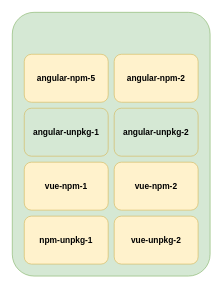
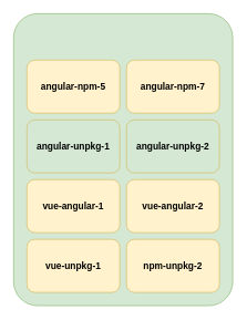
- <mxCell id="9" value="&lt;font style=&quot;font-size: 14px&quot;&gt;&lt;b&gt;angular-npm-2&lt;/b&gt;&lt;/font&gt;" style="rounded=1;whiteSpace=wrap;html=1;fillColor=#fff2cc;strokeColor=#d6b656;" vertex="1" parent="8"><mxGeometry width="140" height="80" as="geometry" /></mxCell>
+ <mxCell id="9" value="&lt;font style=&quot;font-size: 14px&quot;&gt;&lt;b&gt;angular-npm-7&lt;/b&gt;&lt;/font&gt;" style="rounded=1;whiteSpace=wrap;html=1;fillColor=#fff2cc;strokeColor=#d6b656;" vertex="1" parent="8"><mxGeometry width="140" height="80" as="geometry" /></mxCell>
- <mxCell id="18" value="&lt;font style=&quot;font-size: 14px&quot;&gt;&lt;b&gt;vue-npm-1&lt;/b&gt;&lt;/font&gt;" style="rounded=1;whiteSpace=wrap;html=1;fillColor=#fff2cc;strokeColor=#d6b656;" vertex="1" parent="17"><mxGeometry width="140" height="80" as="geometry" /></mxCell>
+ <mxCell id="18" value="&lt;font style=&quot;font-size: 14px&quot;&gt;&lt;b&gt;vue-angular-1&lt;/b&gt;&lt;/font&gt;" style="rounded=1;whiteSpace=wrap;html=1;fillColor=#fff2cc;strokeColor=#d6b656;" vertex="1" parent="17"><mxGeometry width="140" height="80" as="geometry" /></mxCell>
- <mxCell id="21" value="&lt;font style=&quot;font-size: 14px&quot;&gt;&lt;b&gt;vue-npm-2&lt;/b&gt;&lt;/font&gt;" style="rounded=1;whiteSpace=wrap;html=1;fillColor=#fff2cc;strokeColor=#d6b656;" vertex="1" parent="20"><mxGeometry width="140" height="80" as="geometry" /></mxCell>
+ <mxCell id="21" value="&lt;font style=&quot;font-size: 14px&quot;&gt;&lt;b&gt;vue-angular-2&lt;/b&gt;&lt;/font&gt;" style="rounded=1;whiteSpace=wrap;html=1;fillColor=#fff2cc;strokeColor=#d6b656;" vertex="1" parent="20"><mxGeometry width="140" height="80" as="geometry" /></mxCell>
- <mxCell id="24" value="&lt;font style=&quot;font-size: 14px&quot;&gt;&lt;b&gt;npm-unpkg-1&lt;/b&gt;&lt;/font&gt;" style="rounded=1;whiteSpace=wrap;html=1;fillColor=#fff2cc;strokeColor=#d6b656;" vertex="1" parent="23"><mxGeometry width="140" height="80" as="geometry" /></mxCell>
+ <mxCell id="24" value="&lt;font style=&quot;font-size: 14px&quot;&gt;&lt;b&gt;vue-unpkg-1&lt;/b&gt;&lt;/font&gt;" style="rounded=1;whiteSpace=wrap;html=1;fillColor=#fff2cc;strokeColor=#d6b656;" vertex="1" parent="23"><mxGeometry width="140" height="80" as="geometry" /></mxCell>
- <mxCell id="27" value="&lt;font style=&quot;font-size: 14px&quot;&gt;&lt;b&gt;vue-unpkg-2&lt;/b&gt;&lt;/font&gt;" style="rounded=1;whiteSpace=wrap;html=1;fillColor=#fff2cc;strokeColor=#d6b656;" vertex="1" parent="26"><mxGeometry width="140" height="80" as="geometry" /></mxCell>
+ <mxCell id="27" value="&lt;font style=&quot;font-size: 14px&quot;&gt;&lt;b&gt;npm-unpkg-2&lt;/b&gt;&lt;/font&gt;" style="rounded=1;whiteSpace=wrap;html=1;fillColor=#fff2cc;strokeColor=#d6b656;" vertex="1" parent="26"><mxGeometry width="140" height="80" as="geometry" /></mxCell>
